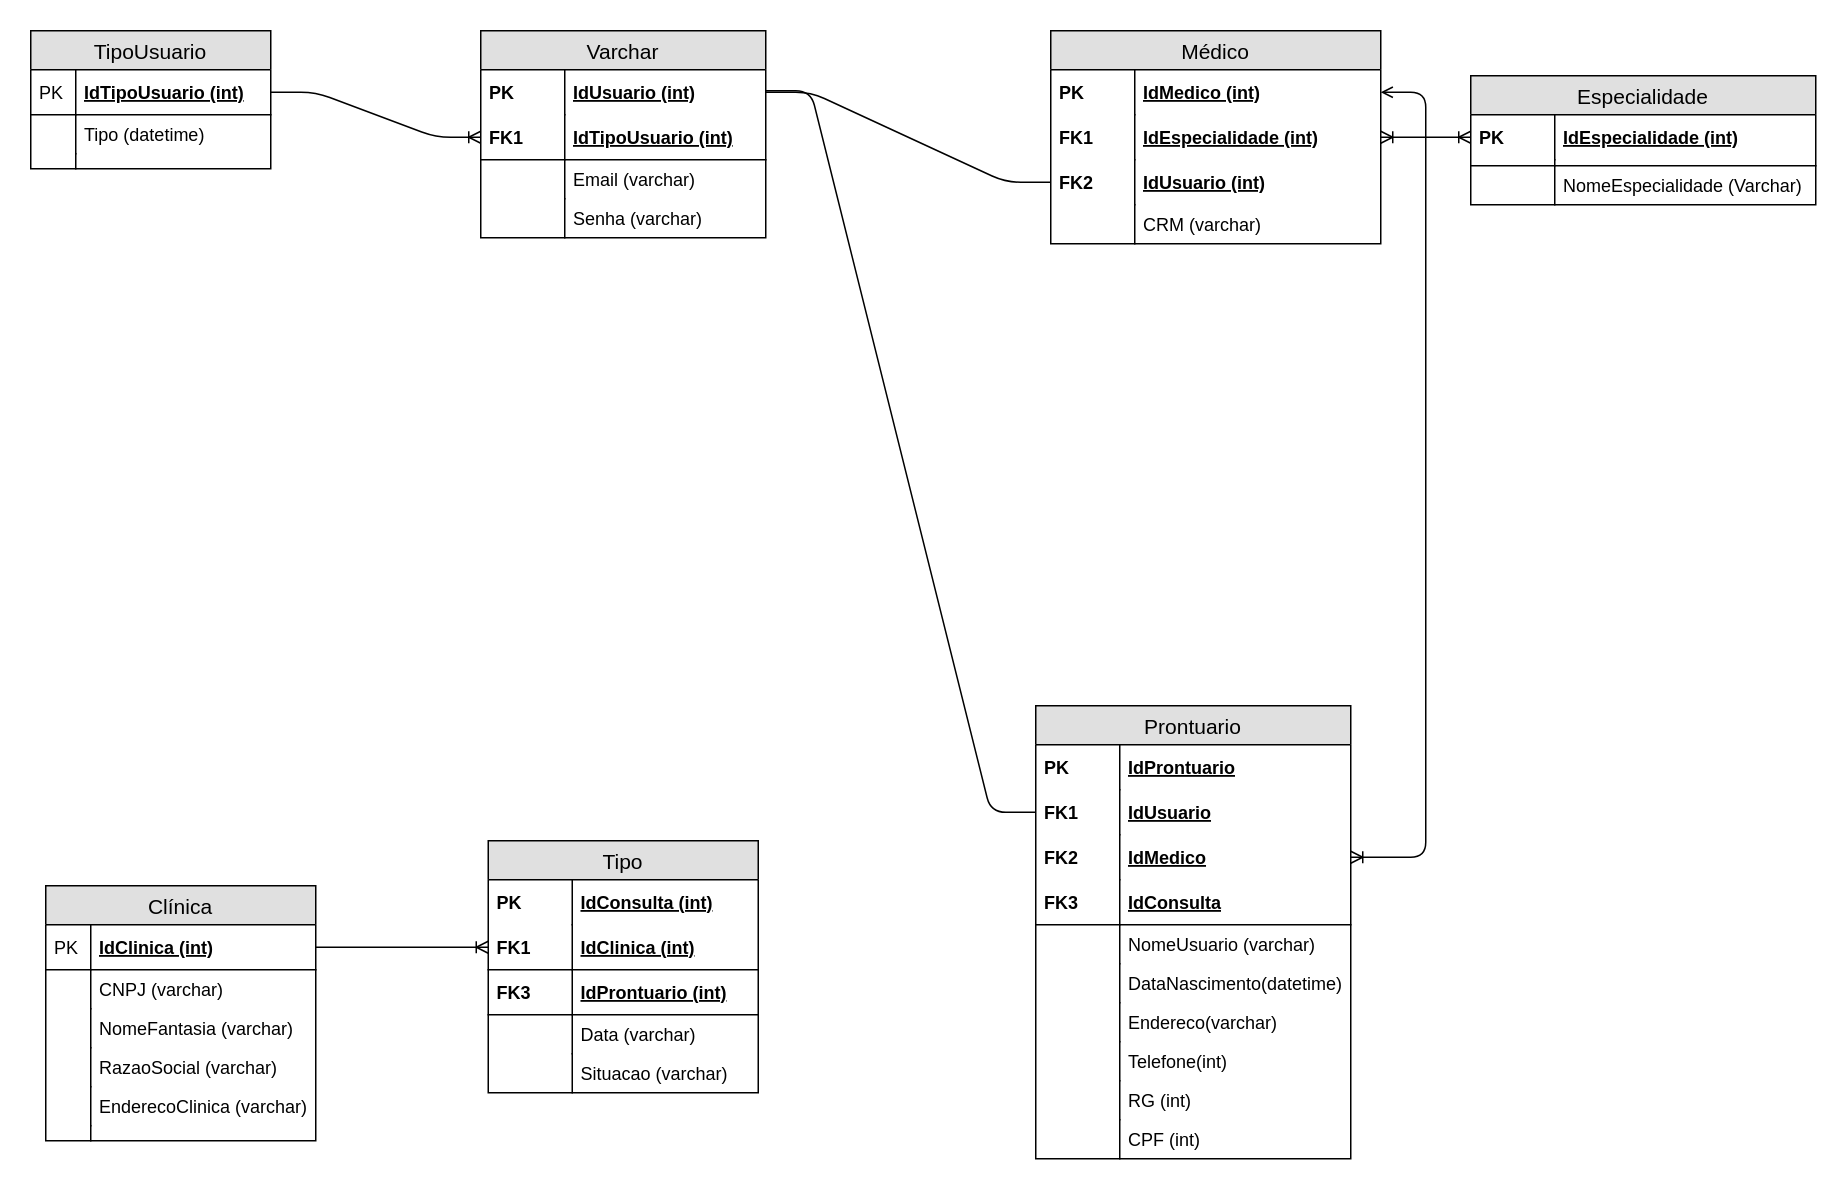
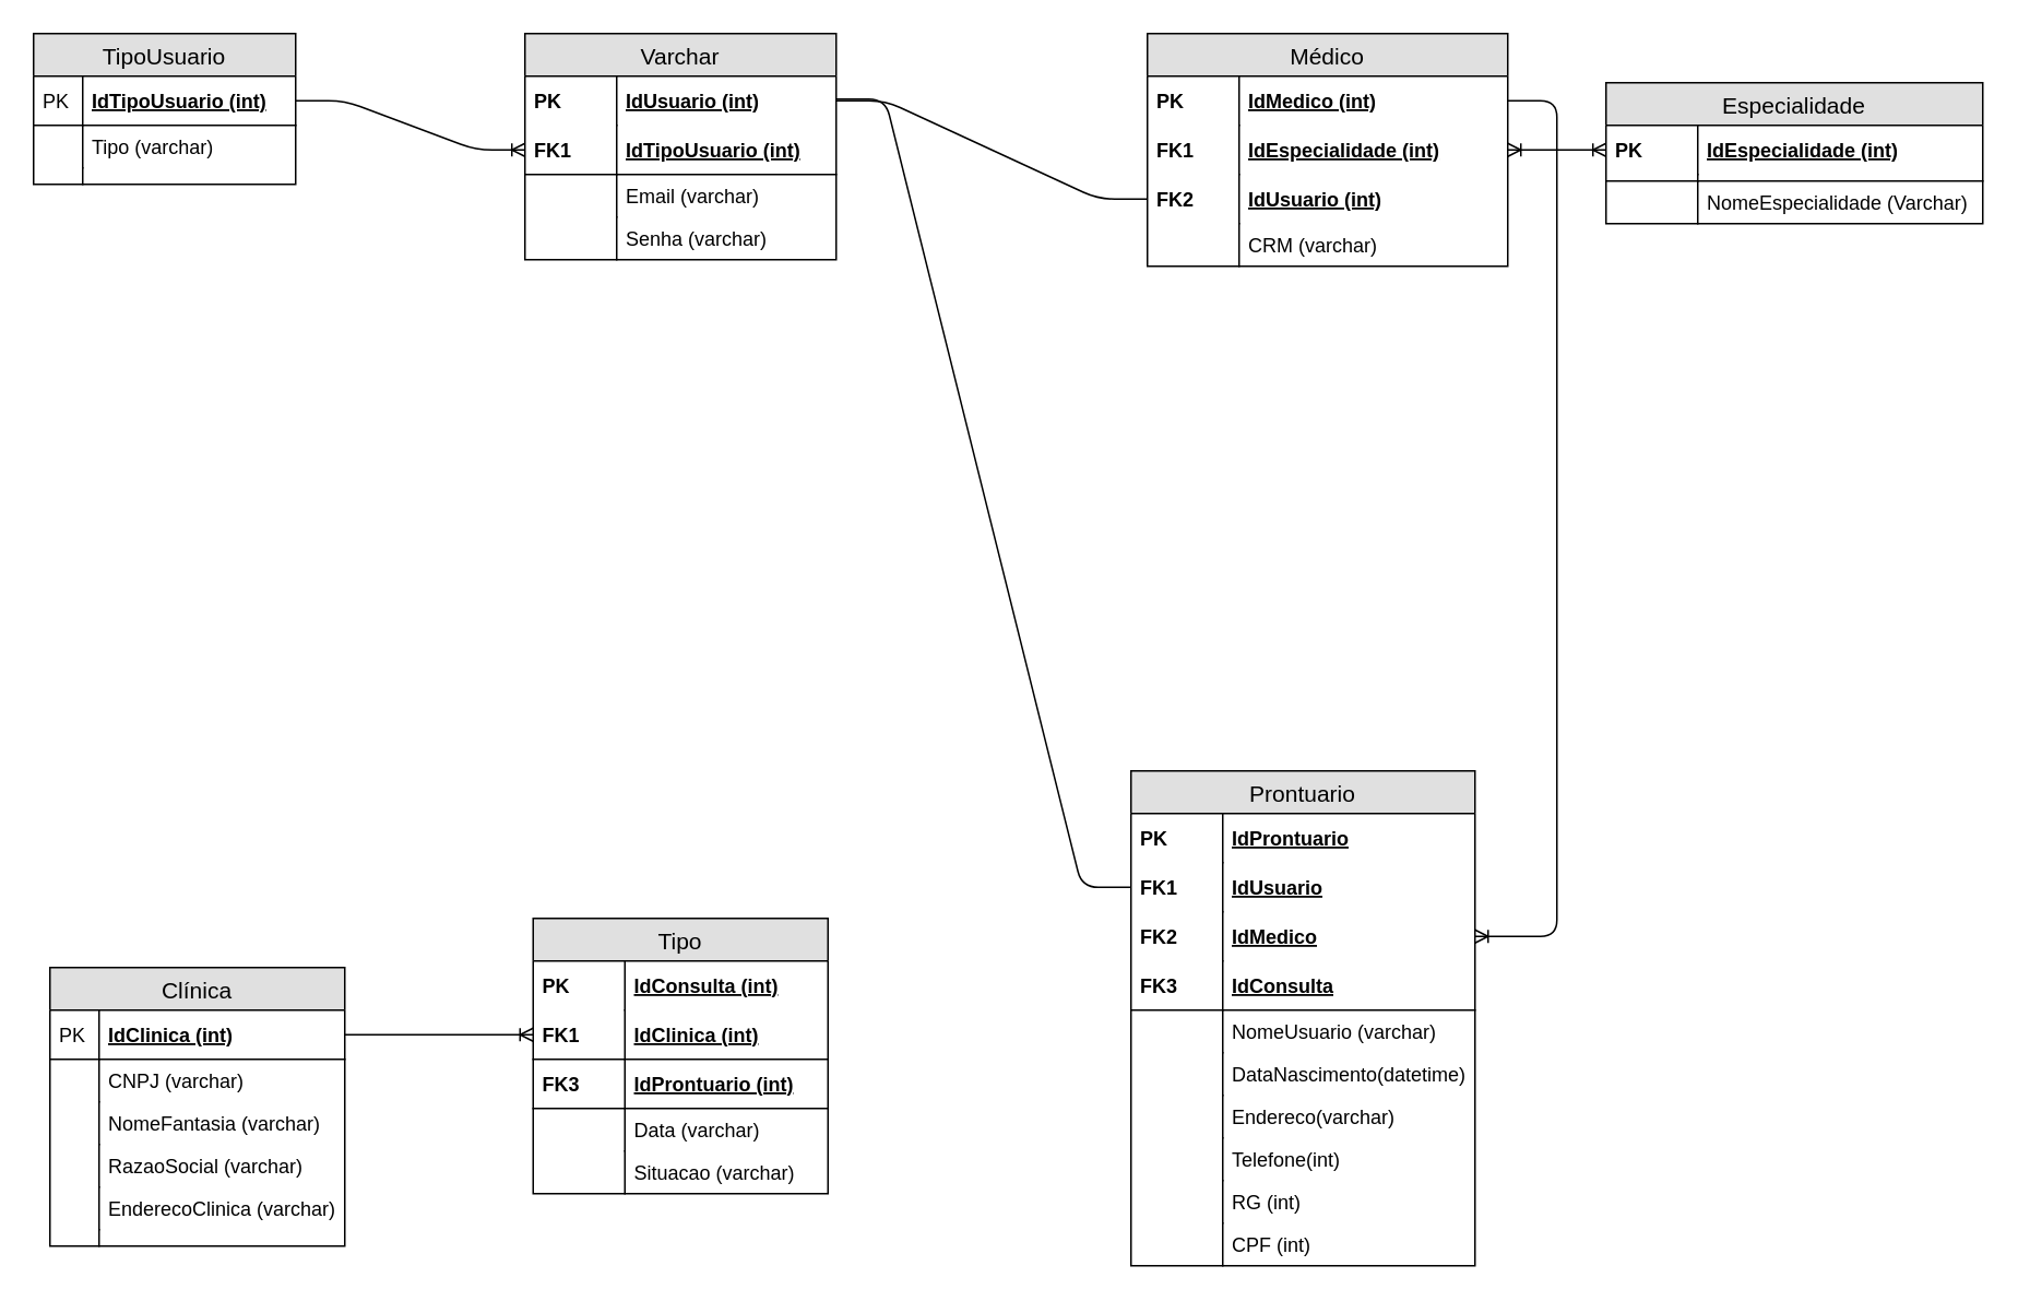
- <mxCell id="61" value="" style="edgeStyle=entityRelationEdgeStyle;fontSize=12;html=1;endArrow=open;endFill=0;startArrow=ERoneToMany;startFill=0;" parent="1" source="68" target="50" edge="1"><mxGeometry width="100" height="100" relative="1" as="geometry"><mxPoint x="500" y="613" as="sourcePoint" /><mxPoint x="640" y="400" as="targetPoint" /></mxGeometry></mxCell>
+ <mxCell id="61" value="" style="edgeStyle=entityRelationEdgeStyle;fontSize=12;html=1;endArrow=none;endFill=0;startArrow=ERoneToMany;startFill=0;" parent="1" source="68" target="50" edge="1"><mxGeometry width="100" height="100" relative="1" as="geometry"><mxPoint x="500" y="613" as="sourcePoint" /><mxPoint x="640" y="400" as="targetPoint" /></mxGeometry></mxCell>
- <mxCell id="18" value="Tipo (datetime)" style="shape=partialRectangle;top=0;left=0;right=0;bottom=0;align=left;verticalAlign=top;fillColor=none;spacingLeft=34;spacingRight=4;overflow=hidden;rotatable=0;points=[[0,0.5],[1,0.5]];portConstraint=eastwest;dropTarget=0;fontSize=12;" parent="15" vertex="1"><mxGeometry y="56" width="160" height="26" as="geometry" /></mxCell>
+ <mxCell id="18" value="Tipo (varchar)" style="shape=partialRectangle;top=0;left=0;right=0;bottom=0;align=left;verticalAlign=top;fillColor=none;spacingLeft=34;spacingRight=4;overflow=hidden;rotatable=0;points=[[0,0.5],[1,0.5]];portConstraint=eastwest;dropTarget=0;fontSize=12;" parent="15" vertex="1"><mxGeometry y="56" width="160" height="26" as="geometry" /></mxCell>
